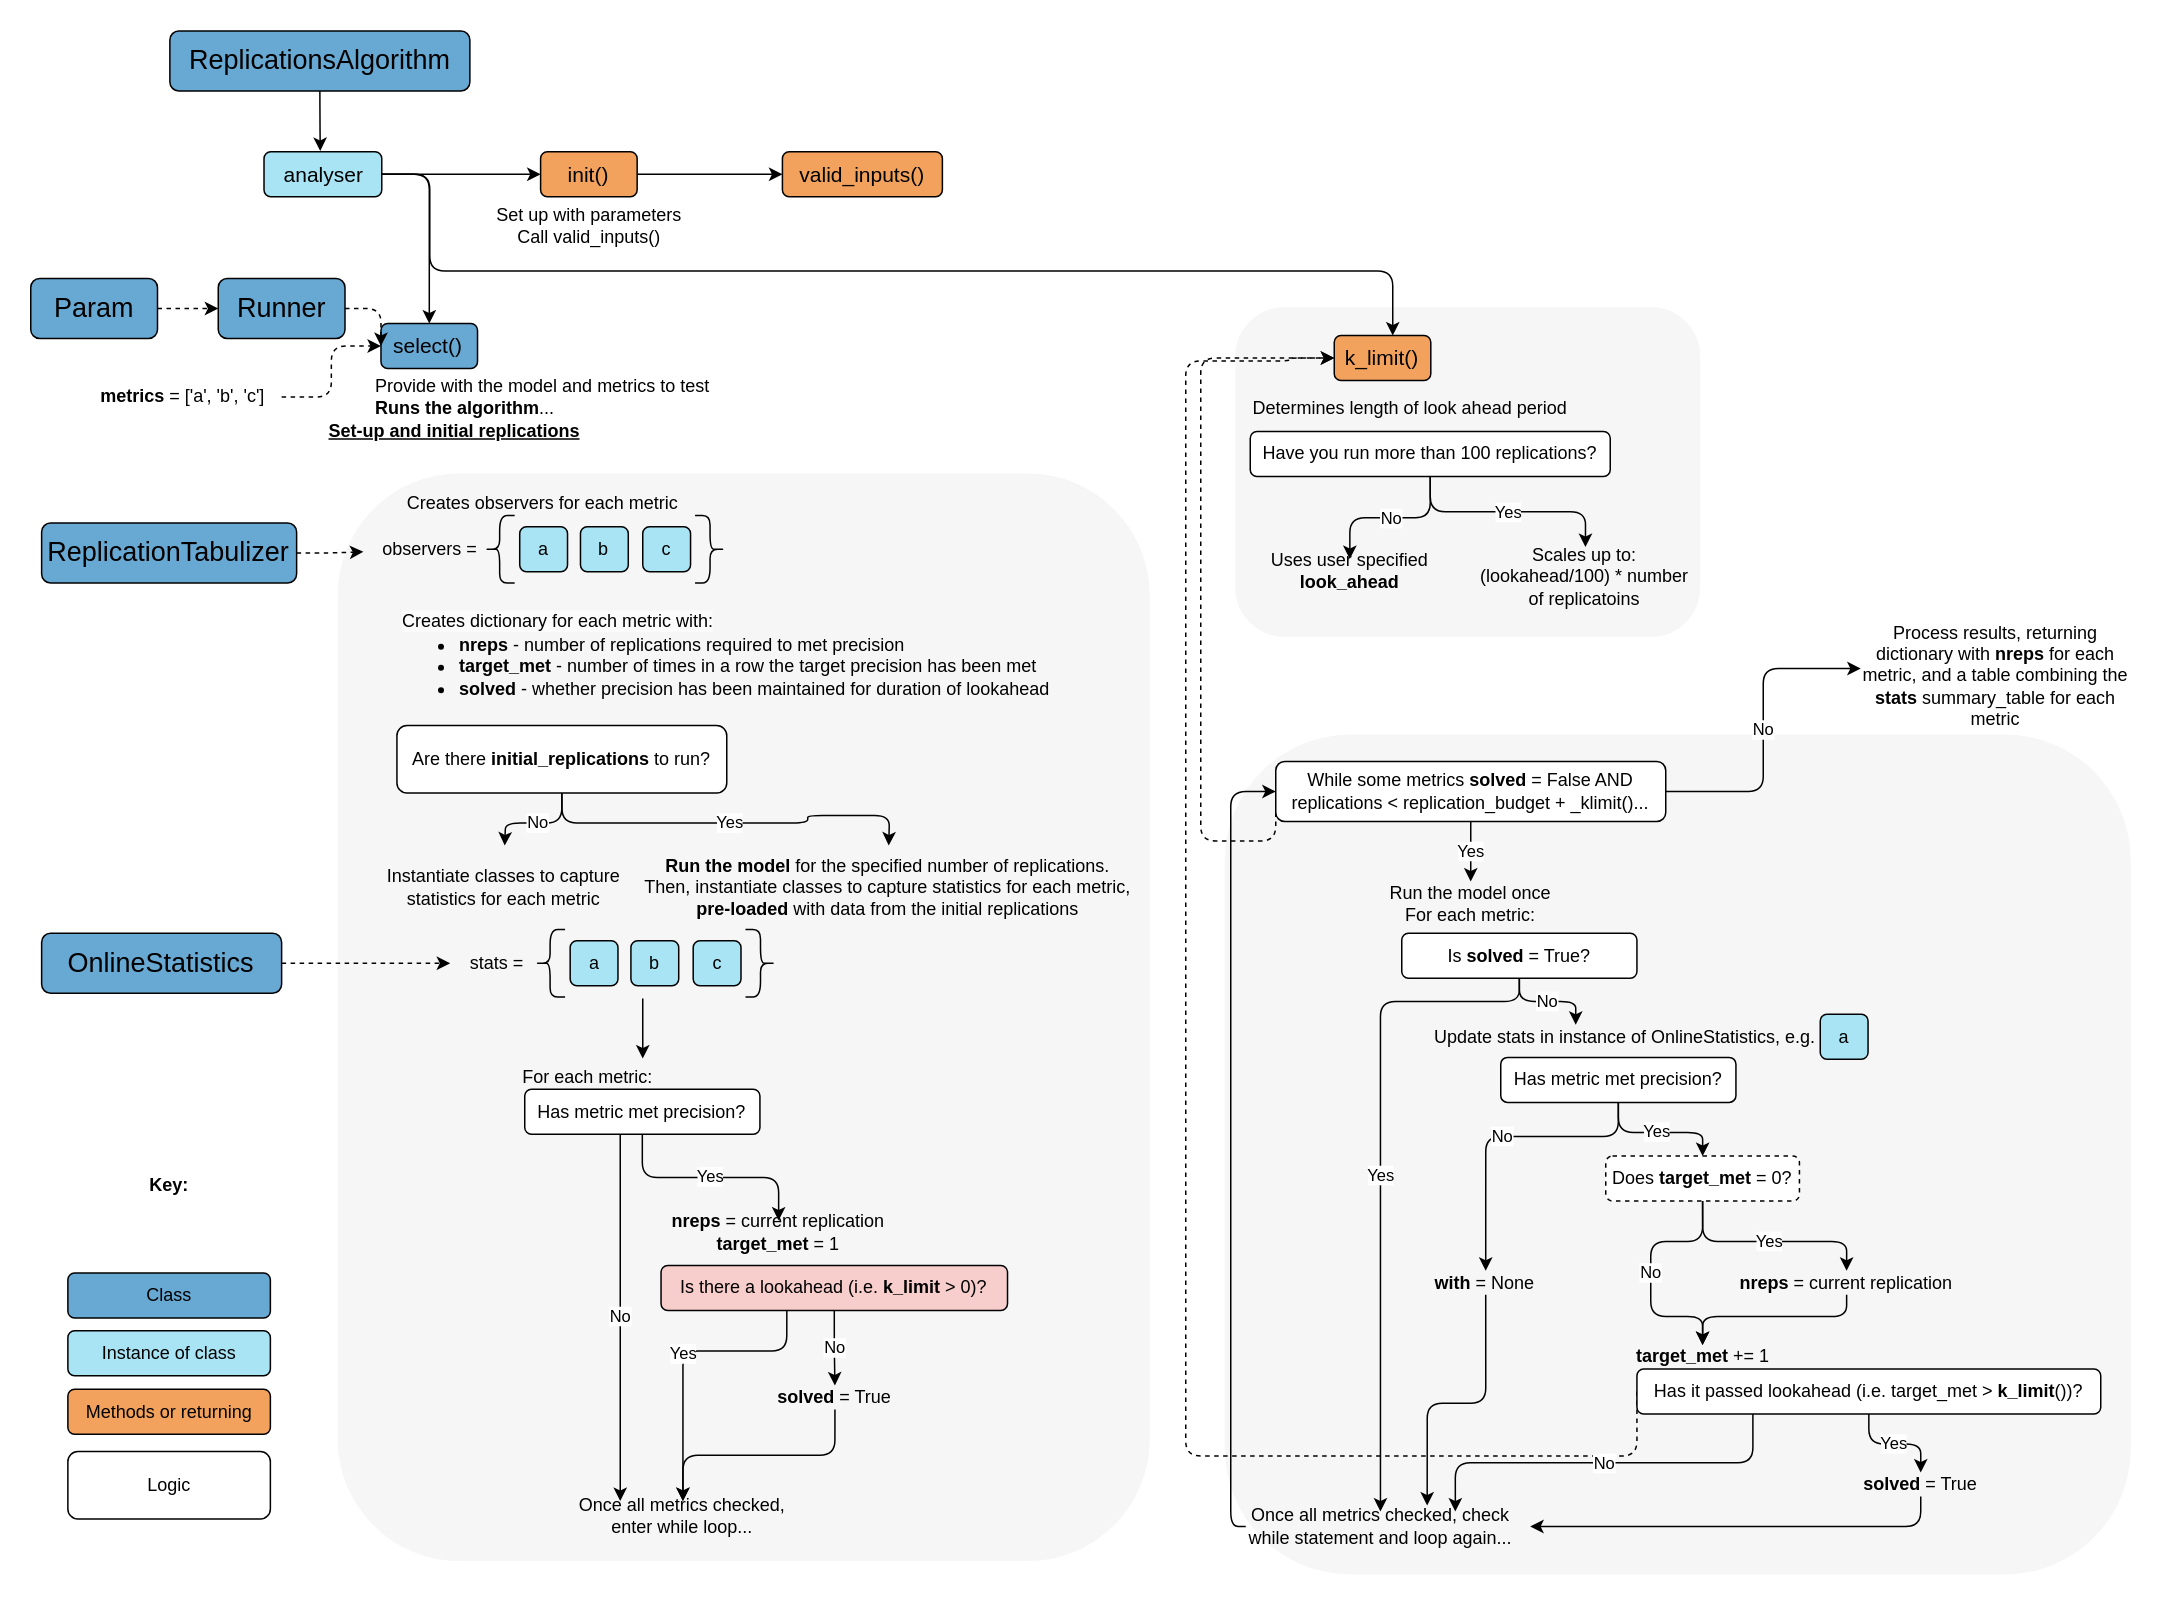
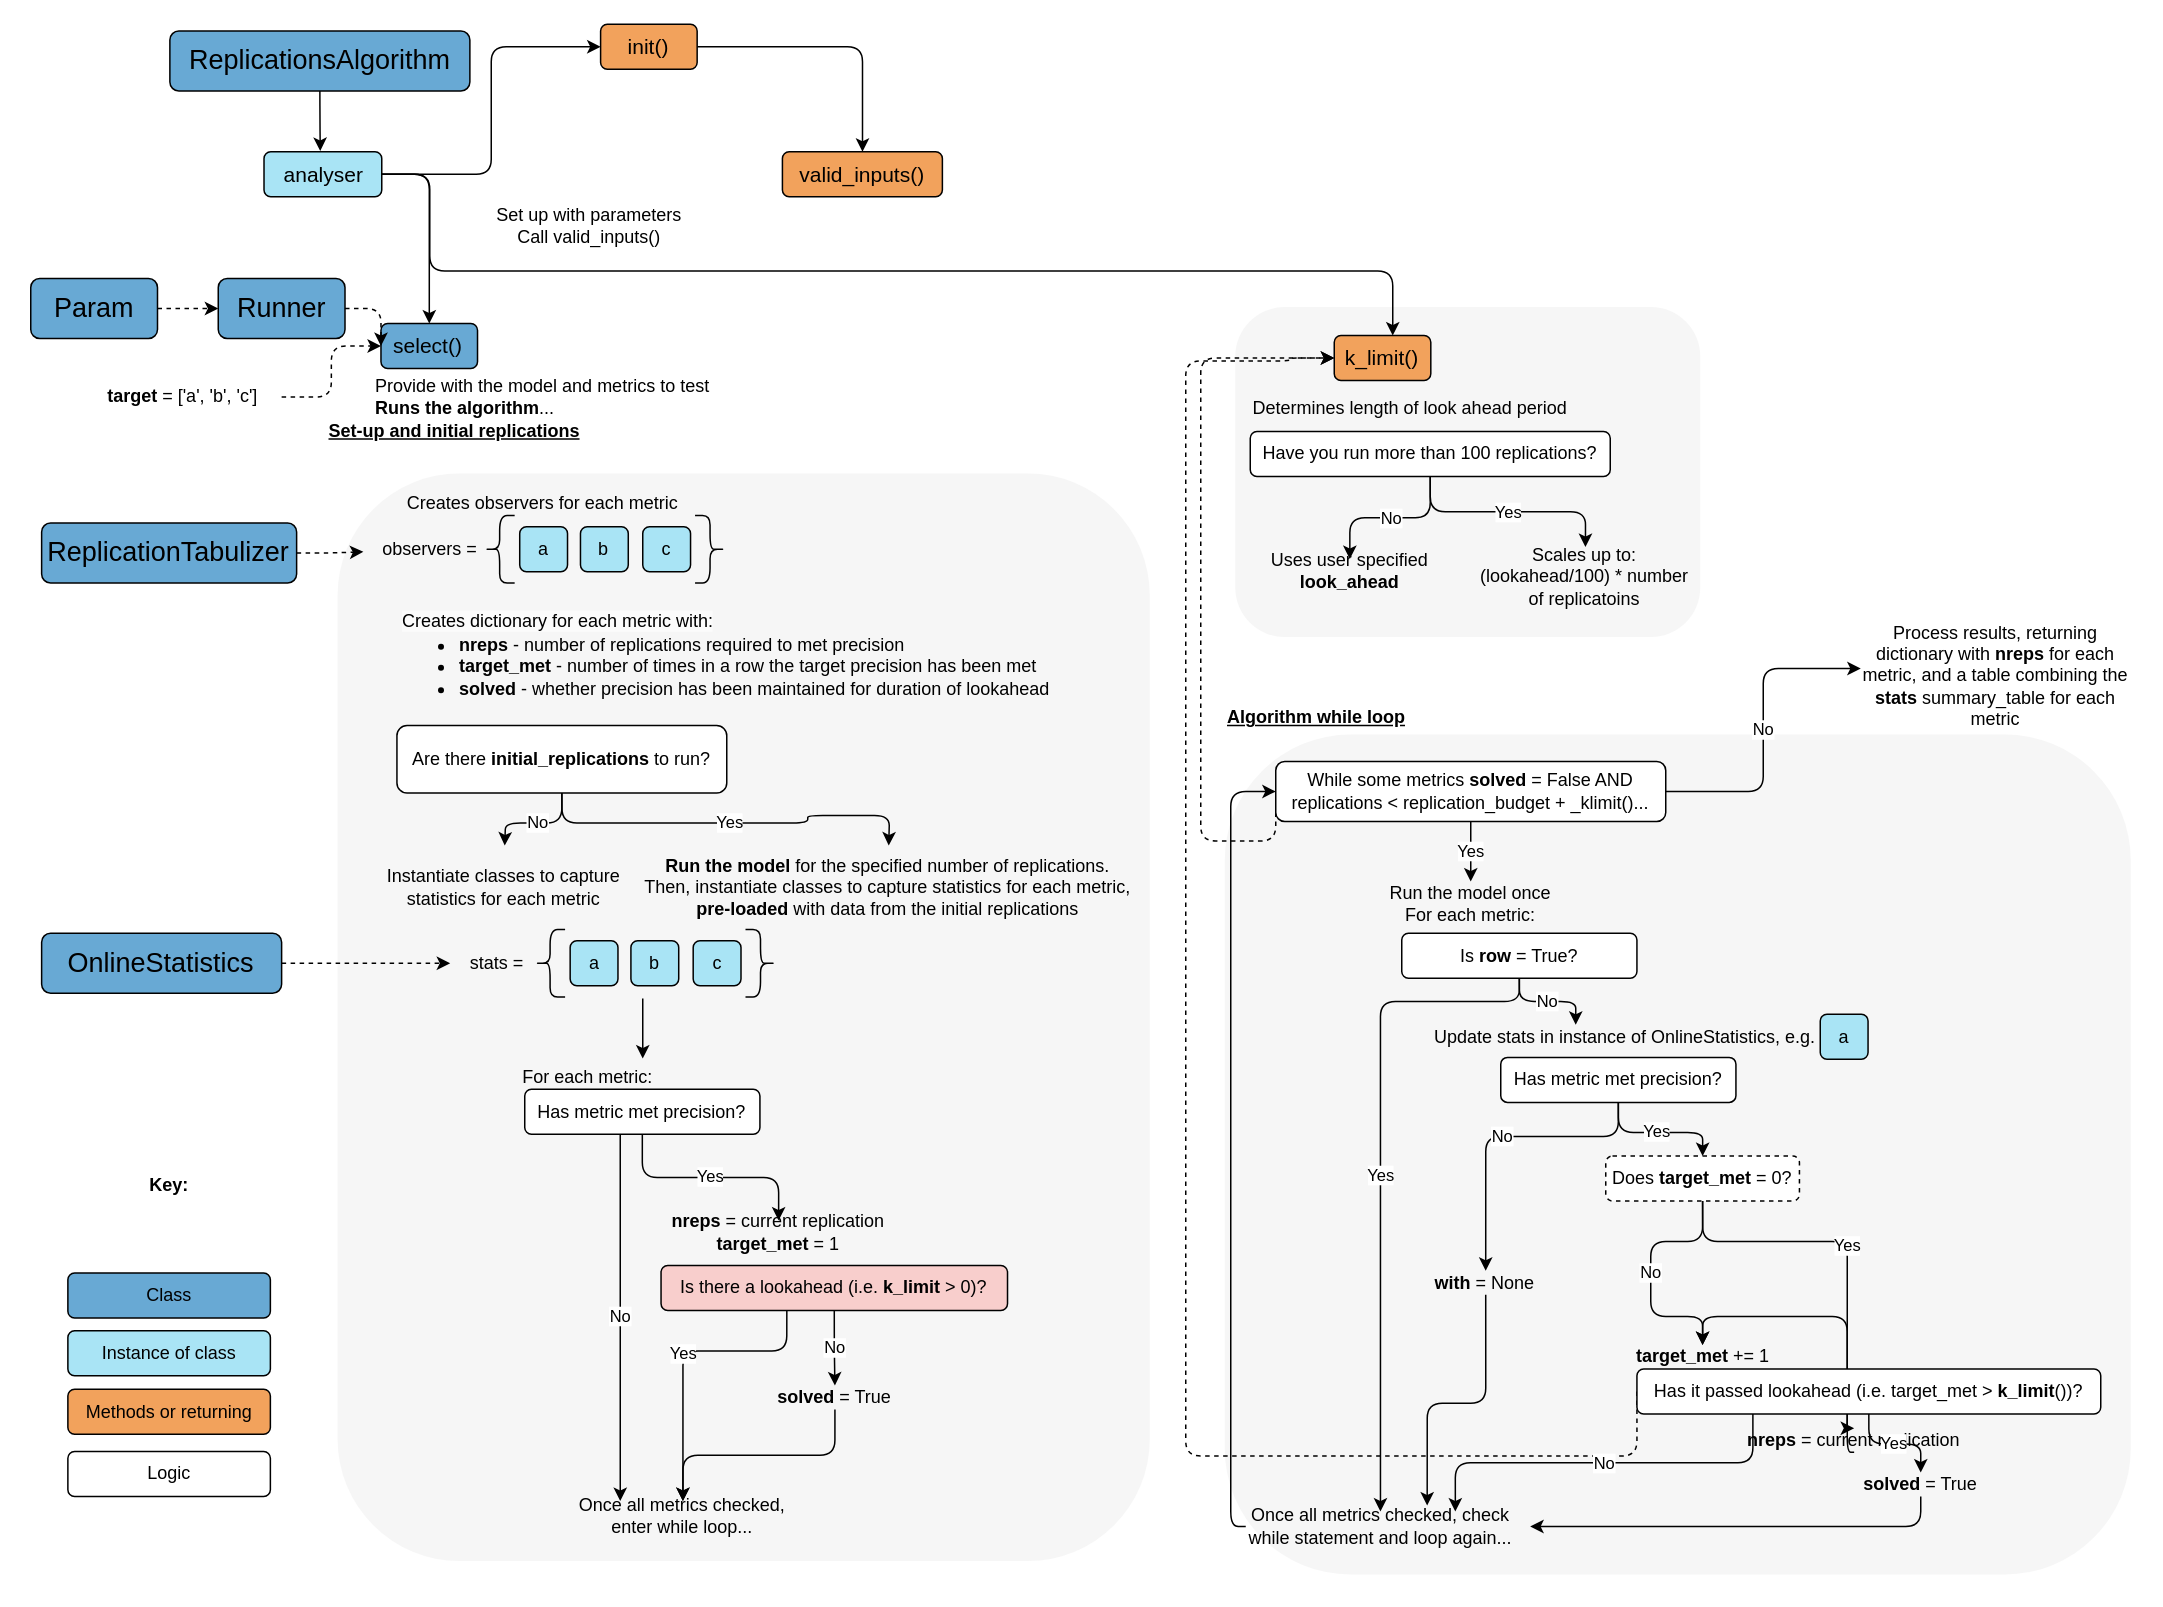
- <mxCell id="15" value="&lt;font style=&quot;font-size: 14px;&quot;&gt;init()&lt;/font&gt;" style="rounded=1;whiteSpace=wrap;html=1;fillColor=#F2A25C;" parent="1" vertex="1"><mxGeometry x="359.9" y="100.5" width="64.37" height="30" as="geometry" /></mxCell>
+ <mxCell id="15" value="&lt;font style=&quot;font-size: 14px;&quot;&gt;init()&lt;/font&gt;" style="rounded=1;whiteSpace=wrap;html=1;fillColor=#F2A25C;" parent="1" vertex="1"><mxGeometry x="399.9" y="15.5" width="64.37" height="30" as="geometry" /></mxCell>
- <mxCell id="27" value="&lt;b&gt;metrics&lt;/b&gt; = ['a', 'b', 'c']" style="text;html=1;align=center;verticalAlign=middle;whiteSpace=wrap;rounded=1;" parent="1" vertex="1"><mxGeometry x="56" y="256" width="131.25" height="16" as="geometry" /></mxCell>
+ <mxCell id="27" value="&lt;b&gt;target&lt;/b&gt; = ['a', 'b', 'c']" style="text;html=1;align=center;verticalAlign=middle;whiteSpace=wrap;rounded=1;" parent="1" vertex="1"><mxGeometry x="56" y="256" width="131.25" height="16" as="geometry" /></mxCell>
+ <mxCell id="66" value="&lt;b&gt;&lt;u&gt;Algorithm while loop&lt;/u&gt;&lt;/b&gt;" style="text;html=1;align=left;verticalAlign=middle;whiteSpace=wrap;rounded=1;" parent="1" vertex="1"><mxGeometry x="816" y="470" width="310" height="16" as="geometry" /></mxCell>
- <mxCell id="75" value="Is &lt;b&gt;solved&lt;/b&gt;&amp;nbsp;= True?" style="rounded=1;whiteSpace=wrap;html=1;" vertex="1" parent="1"><mxGeometry x="934" y="621.5" width="156.79" height="30" as="geometry" /></mxCell>
+ <mxCell id="75" value="Is &lt;b&gt;row&lt;/b&gt;&amp;nbsp;= True?" style="rounded=1;whiteSpace=wrap;html=1;" vertex="1" parent="1"><mxGeometry x="934" y="621.5" width="156.79" height="30" as="geometry" /></mxCell>
- <mxCell id="81" value="&lt;b&gt;nreps&lt;/b&gt;&amp;nbsp;= current replication" style="text;html=1;align=center;verticalAlign=middle;whiteSpace=wrap;rounded=1;" vertex="1" parent="1"><mxGeometry x="1146" y="846.5" width="169.18" height="16" as="geometry" /></mxCell>
+ <mxCell id="81" value="&lt;b&gt;nreps&lt;/b&gt;&amp;nbsp;= current replication" style="text;html=1;align=center;verticalAlign=middle;whiteSpace=wrap;rounded=1;" vertex="1" parent="1"><mxGeometry x="1151" y="951.5" width="169.18" height="16" as="geometry" /></mxCell>
- <mxCell id="40" value="Logic" style="rounded=1;whiteSpace=wrap;html=1;fillColor=#FFFFFF;" parent="1" vertex="1"><mxGeometry x="44.75" y="967" width="135" height="45" as="geometry" /></mxCell>
+ <mxCell id="40" value="Logic" style="rounded=1;whiteSpace=wrap;html=1;fillColor=#FFFFFF;" parent="1" vertex="1"><mxGeometry x="44.75" y="967" width="135" height="30" as="geometry" /></mxCell>
